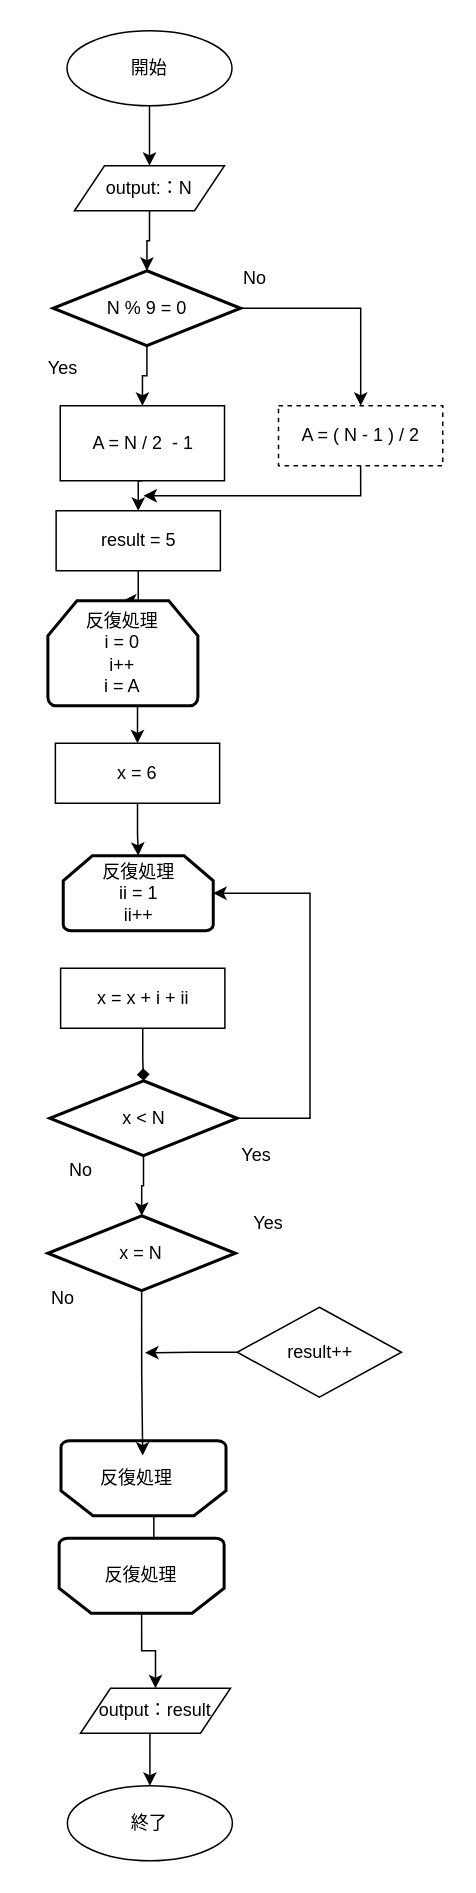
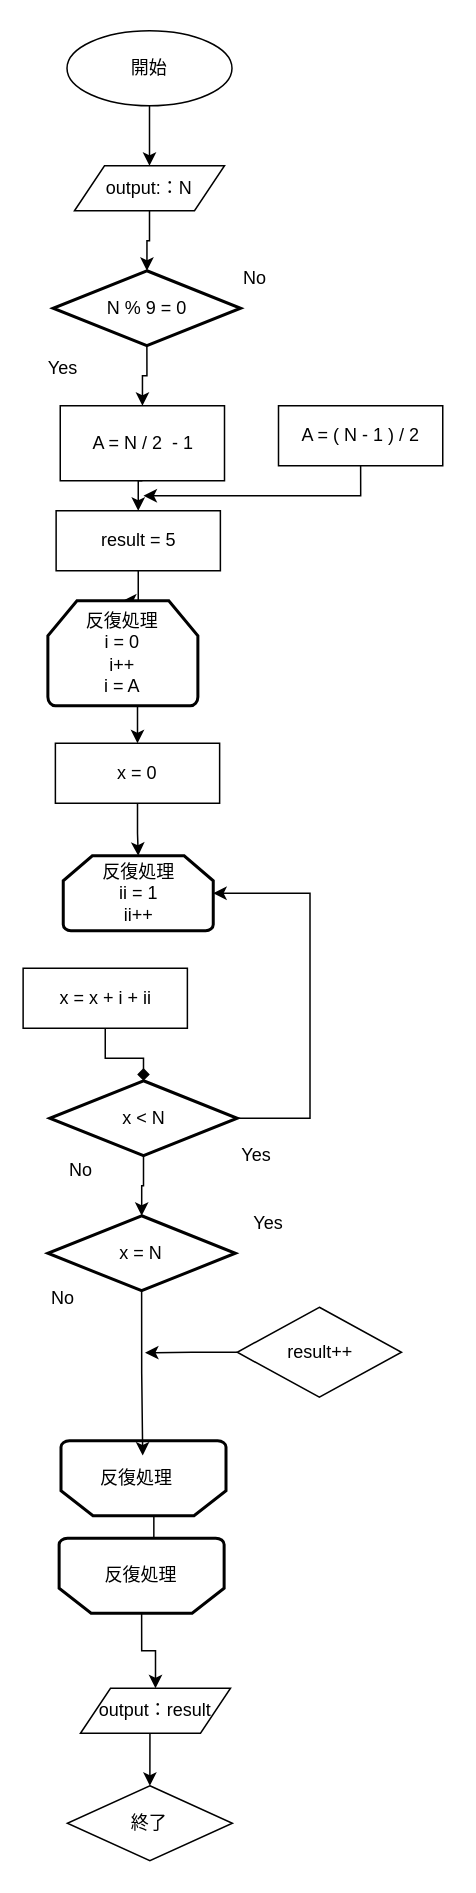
- <mxCell id="16" style="edgeStyle=orthogonalEdgeStyle;rounded=0;orthogonalLoop=1;jettySize=auto;html=1;exitX=1;exitY=0.5;exitDx=0;exitDy=0;exitPerimeter=0;" edge="1" parent="1" source="17" target="21"><mxGeometry relative="1" as="geometry" /></mxCell>
- <mxCell id="21" value="A = ( N - 1 ) / 2" style="rounded=0;whiteSpace=wrap;html=1;dashed=1;" vertex="1" parent="1"><mxGeometry x="185" y="270" width="109.5" height="40" as="geometry" /></mxCell>
+ <mxCell id="21" value="A = ( N - 1 ) / 2" style="rounded=0;whiteSpace=wrap;html=1;" vertex="1" parent="1"><mxGeometry x="185" y="270" width="109.5" height="40" as="geometry" /></mxCell>
- <mxCell id="26" value="x = 6" style="rounded=0;whiteSpace=wrap;html=1;" vertex="1" parent="1"><mxGeometry x="36.25" y="495" width="109.5" height="40" as="geometry" /></mxCell>
+ <mxCell id="26" value="x = 0" style="rounded=0;whiteSpace=wrap;html=1;" vertex="1" parent="1"><mxGeometry x="36.25" y="495" width="109.5" height="40" as="geometry" /></mxCell>
- <mxCell id="30" value="x = x + i + ii" style="rounded=0;whiteSpace=wrap;html=1;" vertex="1" parent="1"><mxGeometry x="39.75" y="645" width="109.5" height="40" as="geometry" /></mxCell>
+ <mxCell id="30" value="x = x + i + ii" style="rounded=0;whiteSpace=wrap;html=1;" vertex="1" parent="1"><mxGeometry x="14.75" y="645" width="109.5" height="40" as="geometry" /></mxCell>
- <mxCell id="4" value="終了" style="ellipse;whiteSpace=wrap;html=1;" parent="1" vertex="1"><mxGeometry x="44.25" y="1190" width="110" height="50" as="geometry" /></mxCell>
+ <mxCell id="4" value="終了" style="rhombus;whiteSpace=wrap;html=1;" parent="1" vertex="1"><mxGeometry x="44.25" y="1190" width="110" height="50" as="geometry" /></mxCell>
